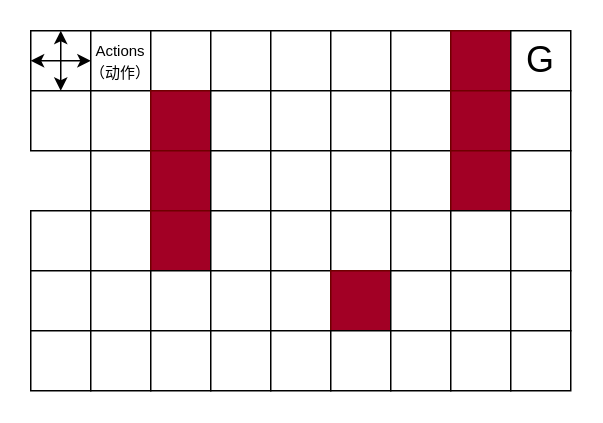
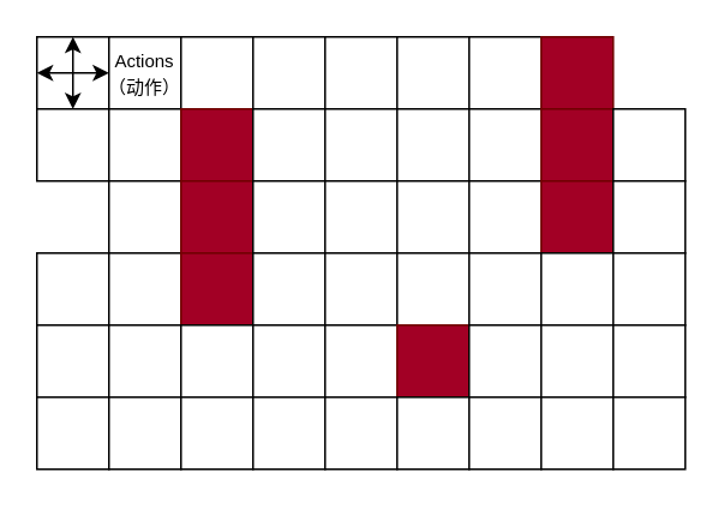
- <mxCell id="49" value="&lt;font style=&quot;font-size: 24px;&quot;&gt;G&lt;/font&gt;" style="whiteSpace=wrap;html=1;aspect=fixed;" vertex="1" parent="1"><mxGeometry x="340" y="20" width="40" height="40" as="geometry" /></mxCell>
